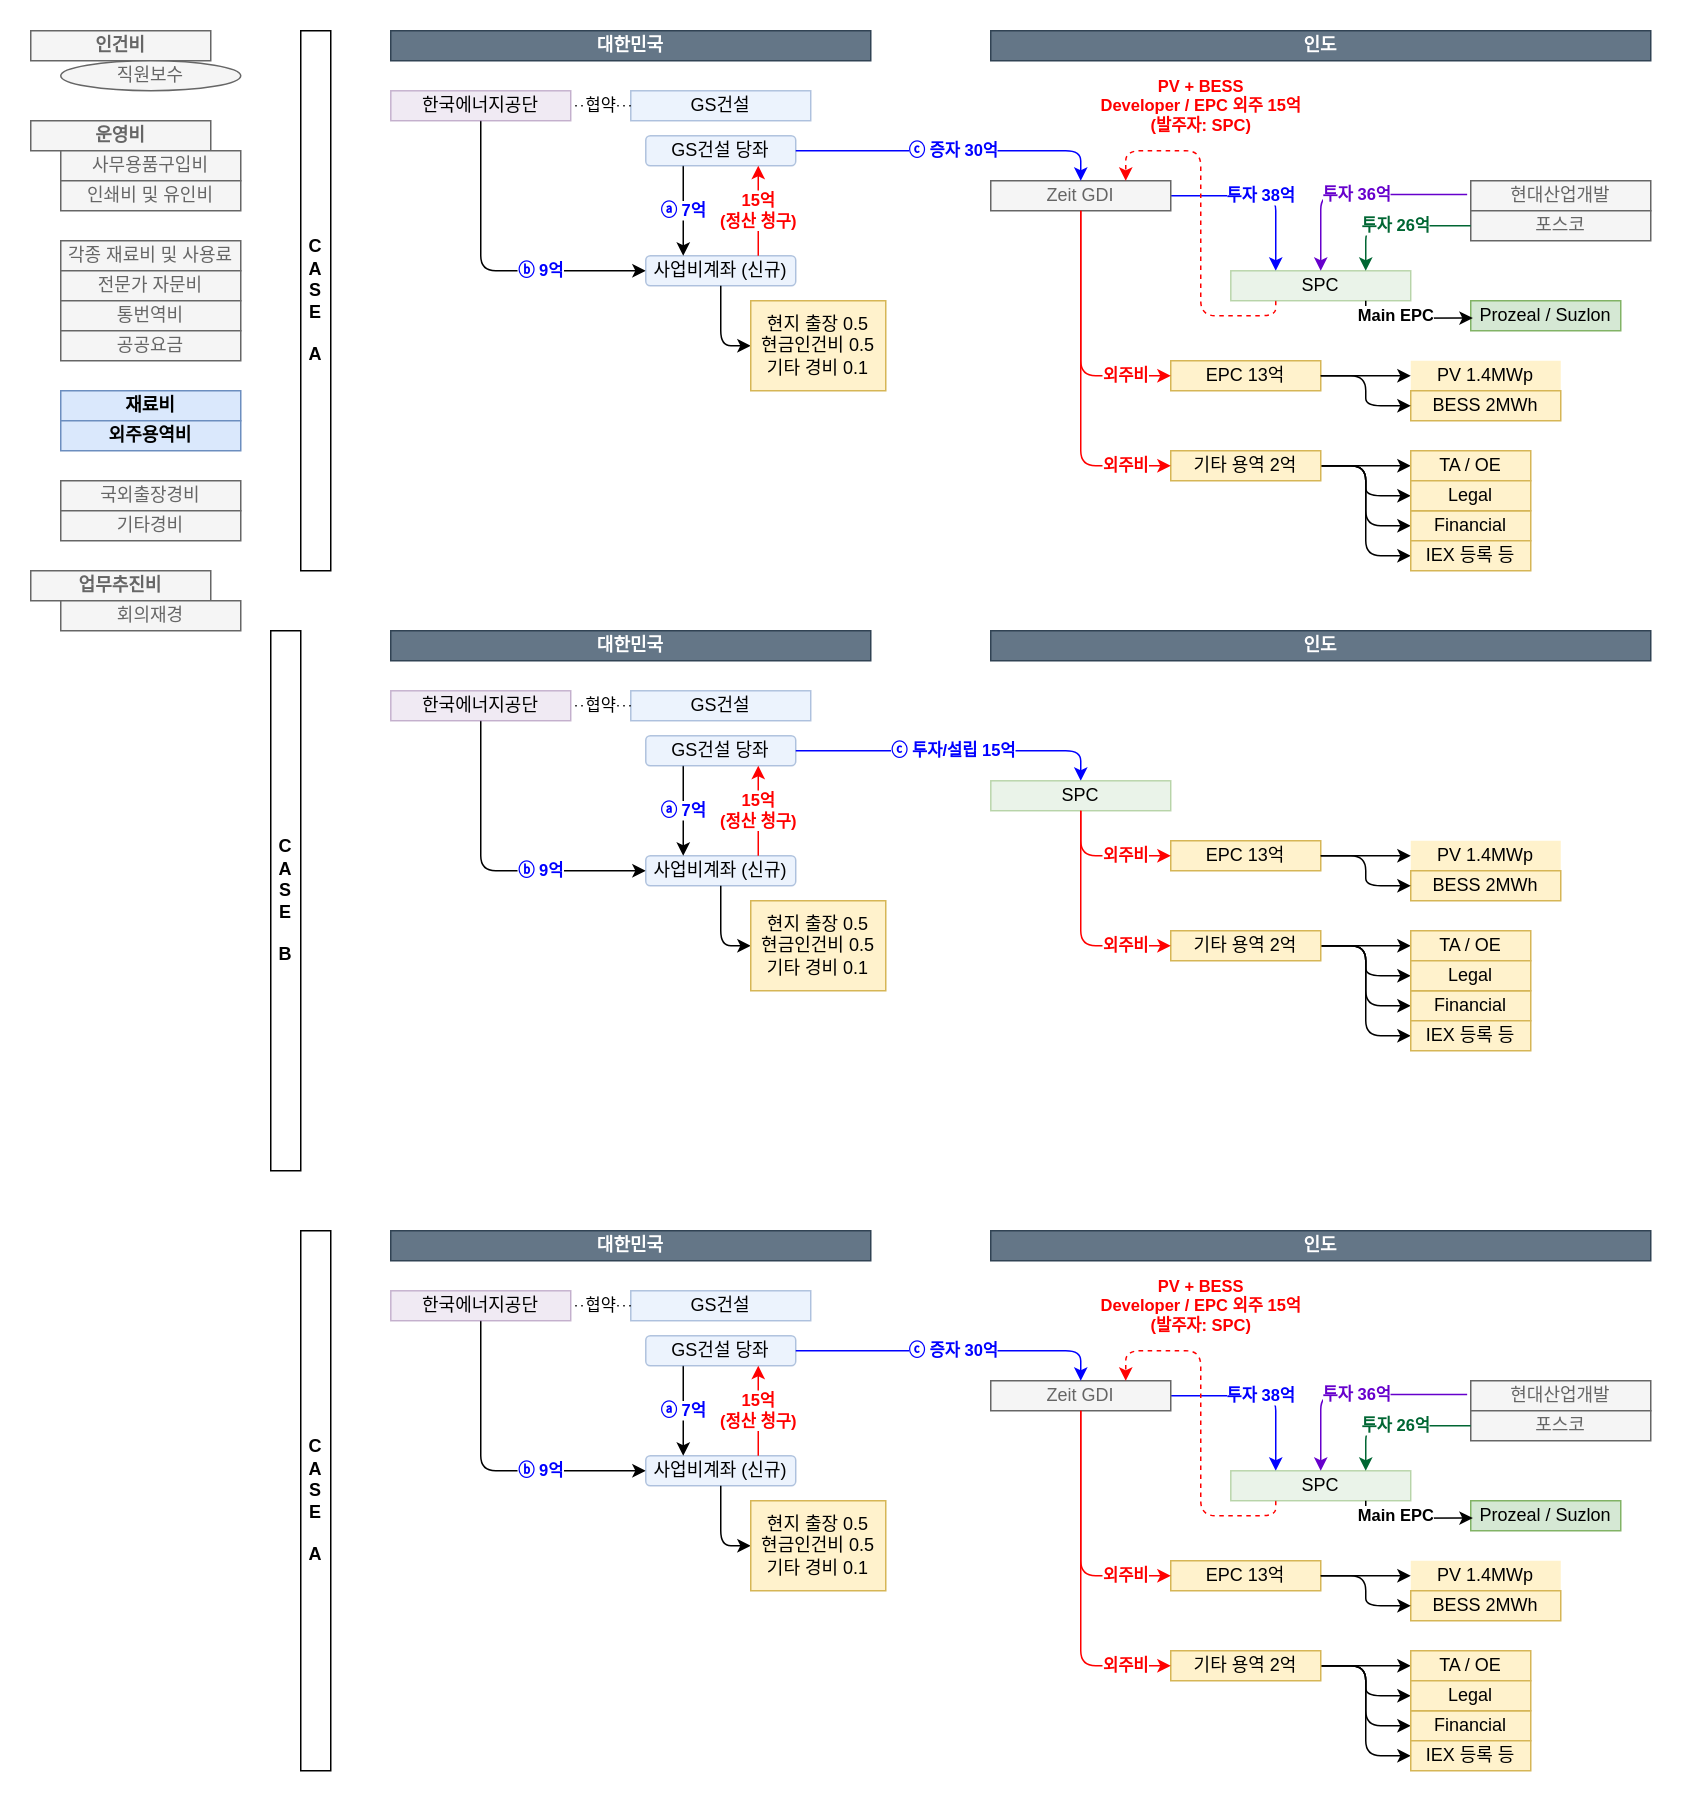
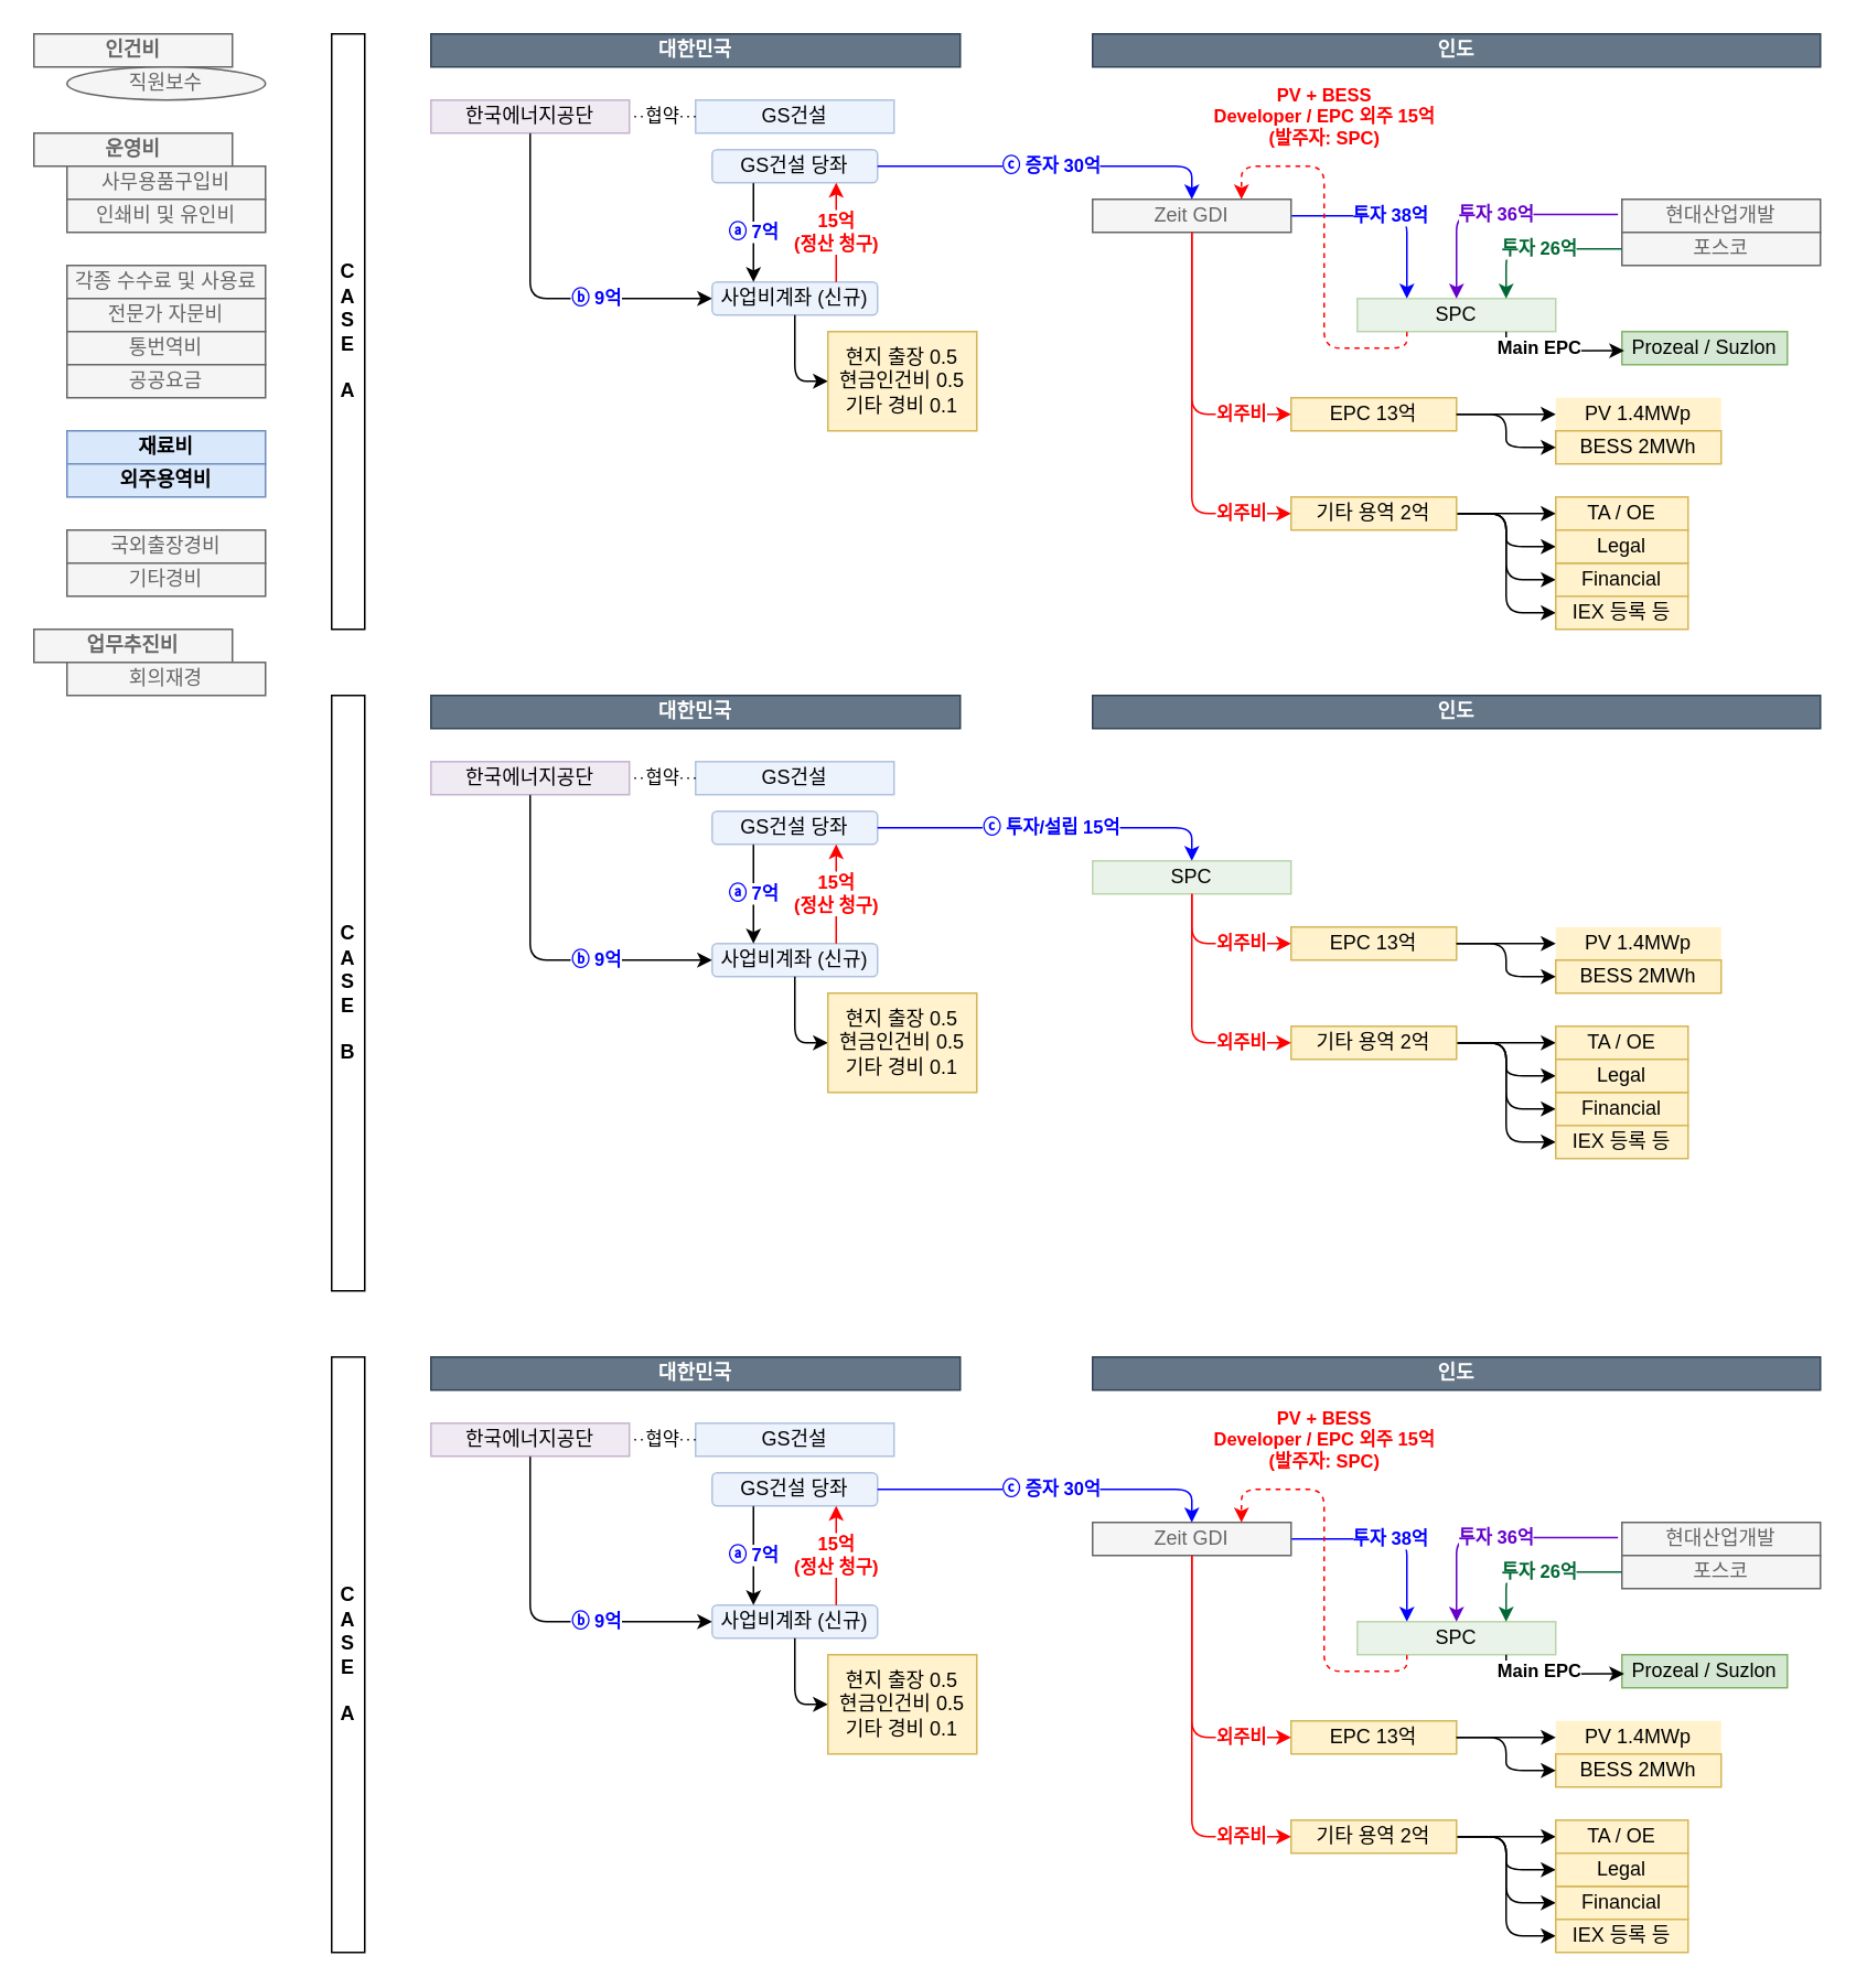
- <mxCell id="7" value="각종 재료비 및 사용료" style="rounded=0;whiteSpace=wrap;html=1;fillColor=#f5f5f5;fontColor=#666666;strokeColor=#666666;" vertex="1" parent="1"><mxGeometry x="40" y="160" width="120" height="20" as="geometry" /></mxCell>
+ <mxCell id="7" value="각종 수수료 및 사용료" style="rounded=0;whiteSpace=wrap;html=1;fillColor=#f5f5f5;fontColor=#666666;strokeColor=#666666;" vertex="1" parent="1"><mxGeometry x="40" y="160" width="120" height="20" as="geometry" /></mxCell>
- <mxCell id="57" value="C&lt;div&gt;A&lt;/div&gt;&lt;div&gt;S&lt;/div&gt;&lt;div&gt;E&lt;/div&gt;&lt;div&gt;&lt;br&gt;&lt;/div&gt;&lt;div&gt;B&lt;/div&gt;" style="rounded=0;whiteSpace=wrap;html=1;fontStyle=1;" vertex="1" parent="1"><mxGeometry x="180" y="420" width="20" height="360" as="geometry" /></mxCell>
+ <mxCell id="57" value="C&lt;div&gt;A&lt;/div&gt;&lt;div&gt;S&lt;/div&gt;&lt;div&gt;E&lt;/div&gt;&lt;div&gt;&lt;br&gt;&lt;/div&gt;&lt;div&gt;B&lt;/div&gt;" style="rounded=0;whiteSpace=wrap;html=1;fontStyle=1;" vertex="1" parent="1"><mxGeometry x="200" y="420" width="20" height="360" as="geometry" /></mxCell>
